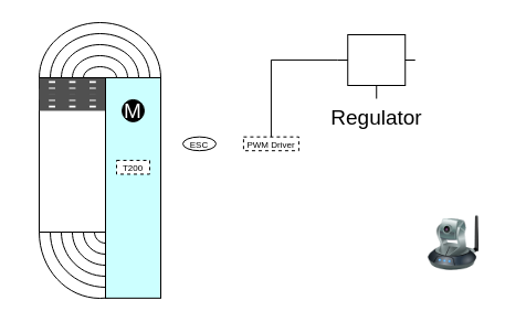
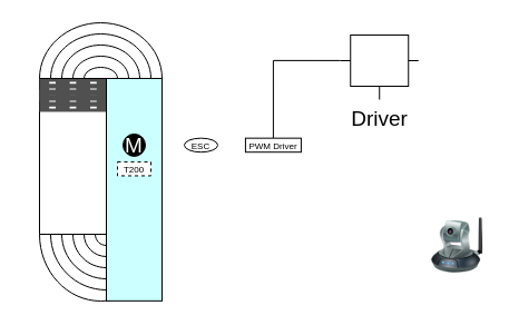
- <mxCell id="13" value="&lt;font style=&quot;line-height: 2.8; font-size: 19px;&quot;&gt;M&lt;/font&gt;" style="verticalLabelPosition=middle;shadow=0;dashed=0;align=left;html=1;verticalAlign=middle;strokeWidth=1;shape=ellipse;aspect=fixed;fontSize=35;strokeColor=#000000;fontColor=#FFFFFF;fillColor=#000000;gradientColor=none;" vertex="1" parent="1"><mxGeometry x="110" y="89.92" width="20" height="20" as="geometry" /></mxCell>
+ <mxCell id="13" value="&lt;font style=&quot;line-height: 2.8; font-size: 19px;&quot;&gt;M&lt;/font&gt;" style="verticalLabelPosition=middle;shadow=0;dashed=0;align=left;html=1;verticalAlign=middle;strokeWidth=1;shape=ellipse;aspect=fixed;fontSize=35;strokeColor=#000000;fontColor=#FFFFFF;fillColor=#000000;gradientColor=none;" vertex="1" parent="1"><mxGeometry x="110" y="119.92" width="20" height="20" as="geometry" /></mxCell>
- <mxCell id="21" value="Regulator" style="verticalLabelPosition=bottom;shadow=0;dashed=0;align=center;html=1;verticalAlign=top;shape=mxgraph.electrical.abstract.voltage_regulator;strokeColor=#000000;fontSize=19;fontColor=#000000;fillColor=#FFFFFF;gradientColor=none;" vertex="1" parent="1"><mxGeometry x="305.24" y="31" width="70" height="58" as="geometry" /></mxCell>
+ <mxCell id="21" value="Driver" style="verticalLabelPosition=bottom;shadow=0;dashed=0;align=center;html=1;verticalAlign=top;shape=mxgraph.electrical.abstract.voltage_regulator;strokeColor=#000000;fontSize=19;fontColor=#000000;fillColor=#FFFFFF;gradientColor=none;" vertex="1" parent="1"><mxGeometry x="305.24" y="31" width="70" height="58" as="geometry" /></mxCell>
- <mxCell id="22" value="&lt;font style=&quot;font-size: 8px;&quot;&gt;PWM Driver&lt;/font&gt;" style="rounded=0;whiteSpace=wrap;html=1;strokeColor=#000000;fontColor=#000000;fillColor=#FFFFFF;gradientColor=none;dashed=1;" vertex="1" parent="1"><mxGeometry x="219.92" y="123.66" width="50" height="12.53" as="geometry" /></mxCell>
+ <mxCell id="22" value="&lt;font style=&quot;font-size: 8px;&quot;&gt;PWM Driver&lt;/font&gt;" style="rounded=0;whiteSpace=wrap;html=1;strokeColor=#000000;fontColor=#000000;fillColor=#FFFFFF;gradientColor=none;" vertex="1" parent="1"><mxGeometry x="219.92" y="123.66" width="50" height="12.53" as="geometry" /></mxCell>
